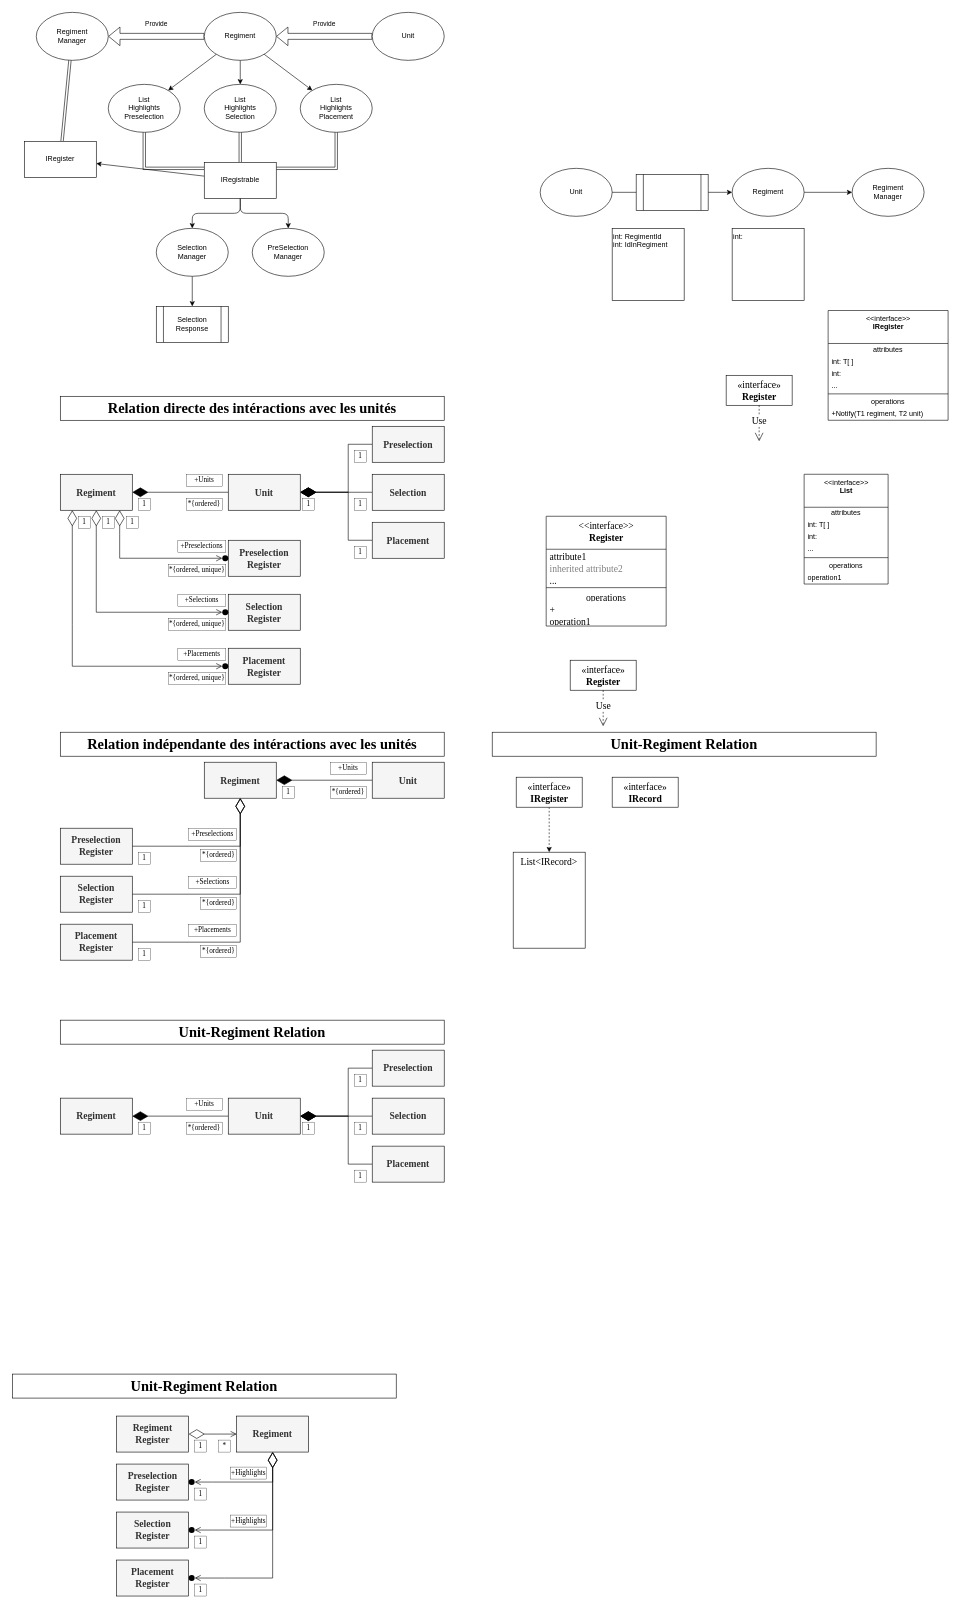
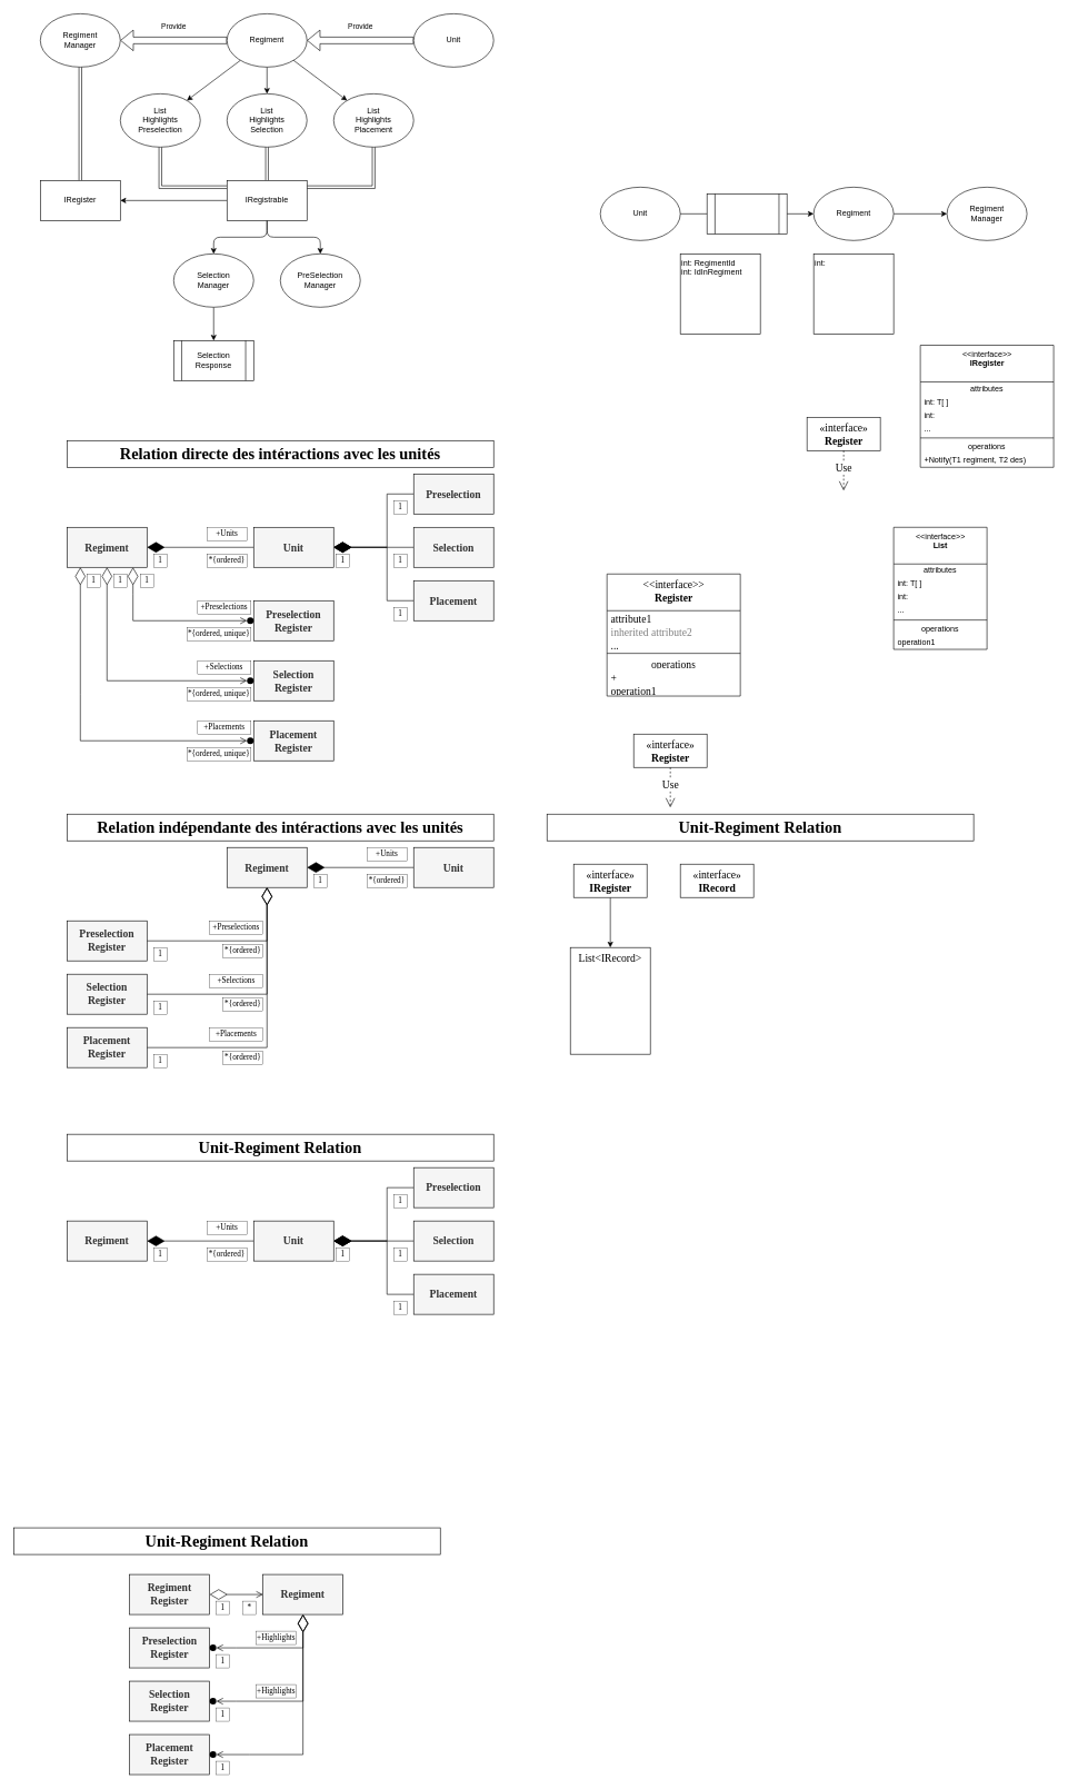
- <mxCell id="18" value="IRegister" style="rounded=0;whiteSpace=wrap;html=1;" parent="2" vertex="1"><mxGeometry x="40" y="235" width="120" height="60" as="geometry" /></mxCell>
+ <mxCell id="18" value="IRegister" style="rounded=0;whiteSpace=wrap;html=1;" parent="2" vertex="1"><mxGeometry x="60" y="270" width="120" height="60" as="geometry" /></mxCell>
- <mxCell id="152" value="+Notify(T1 regiment, T2 unit)" style="text;html=1;strokeColor=none;fillColor=none;align=left;verticalAlign=middle;spacingLeft=4;spacingRight=4;overflow=hidden;rotatable=0;points=[[0,0.5],[1,0.5]];portConstraint=eastwest;" vertex="1" parent="145"><mxGeometry y="163" width="200" height="20" as="geometry" /></mxCell>
+ <mxCell id="152" value="+Notify(T1 regiment, T2 des)" style="text;html=1;strokeColor=none;fillColor=none;align=left;verticalAlign=middle;spacingLeft=4;spacingRight=4;overflow=hidden;rotatable=0;points=[[0,0.5],[1,0.5]];portConstraint=eastwest;" vertex="1" parent="145"><mxGeometry y="163" width="200" height="20" as="geometry" /></mxCell>
- <mxCell id="137" value="" style="edgeStyle=none;html=1;dashed=1;" edge="1" parent="2" source="138" target="140"><mxGeometry relative="1" as="geometry" /></mxCell>
+ <mxCell id="137" value="" style="edgeStyle=none;html=1;" edge="1" parent="2" source="138" target="140"><mxGeometry relative="1" as="geometry" /></mxCell>
